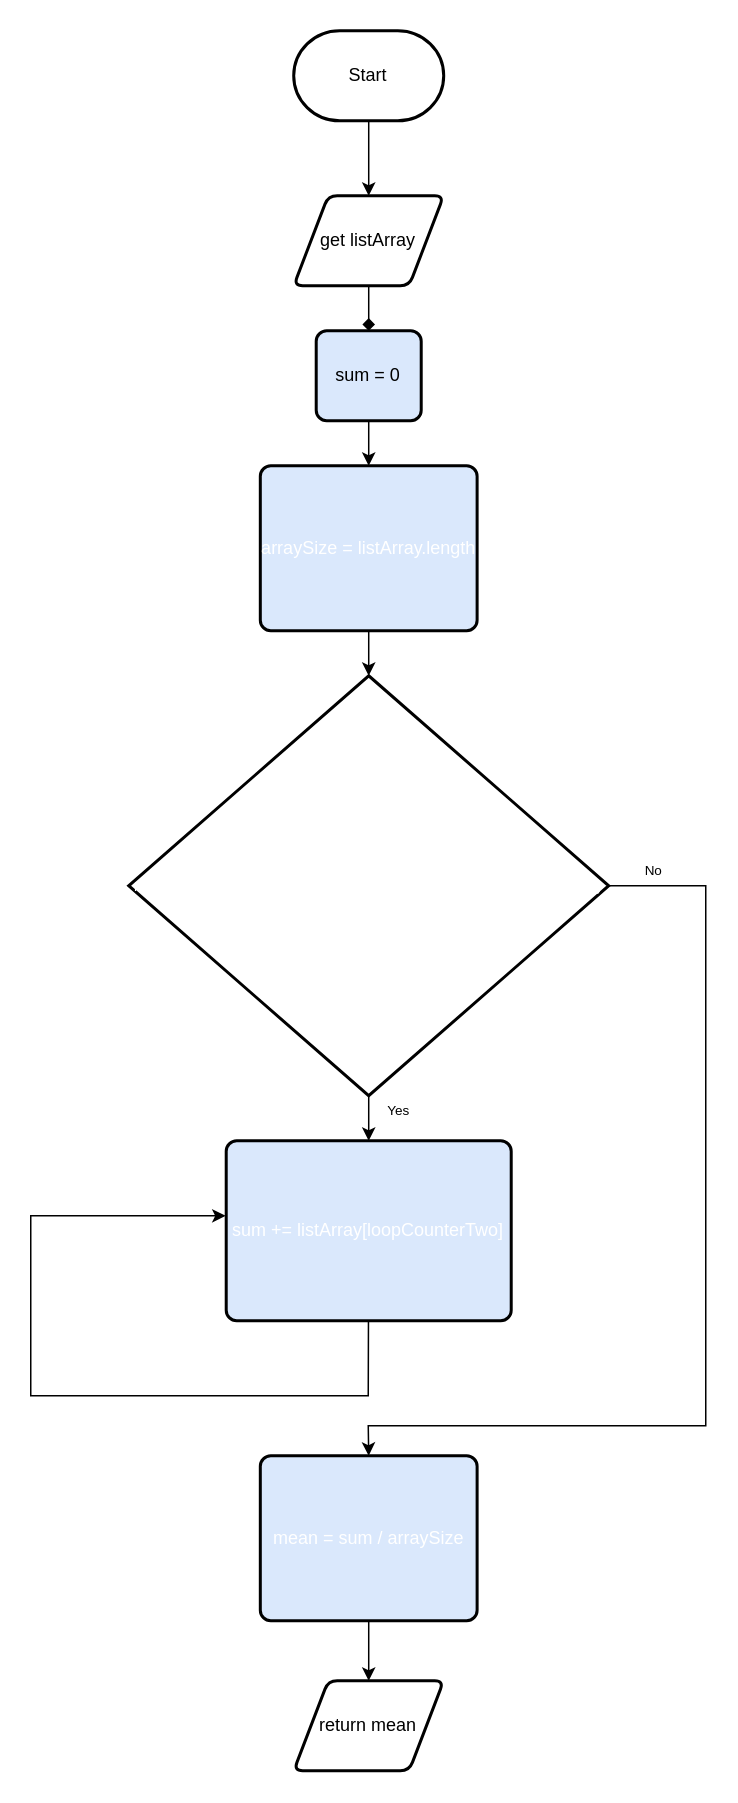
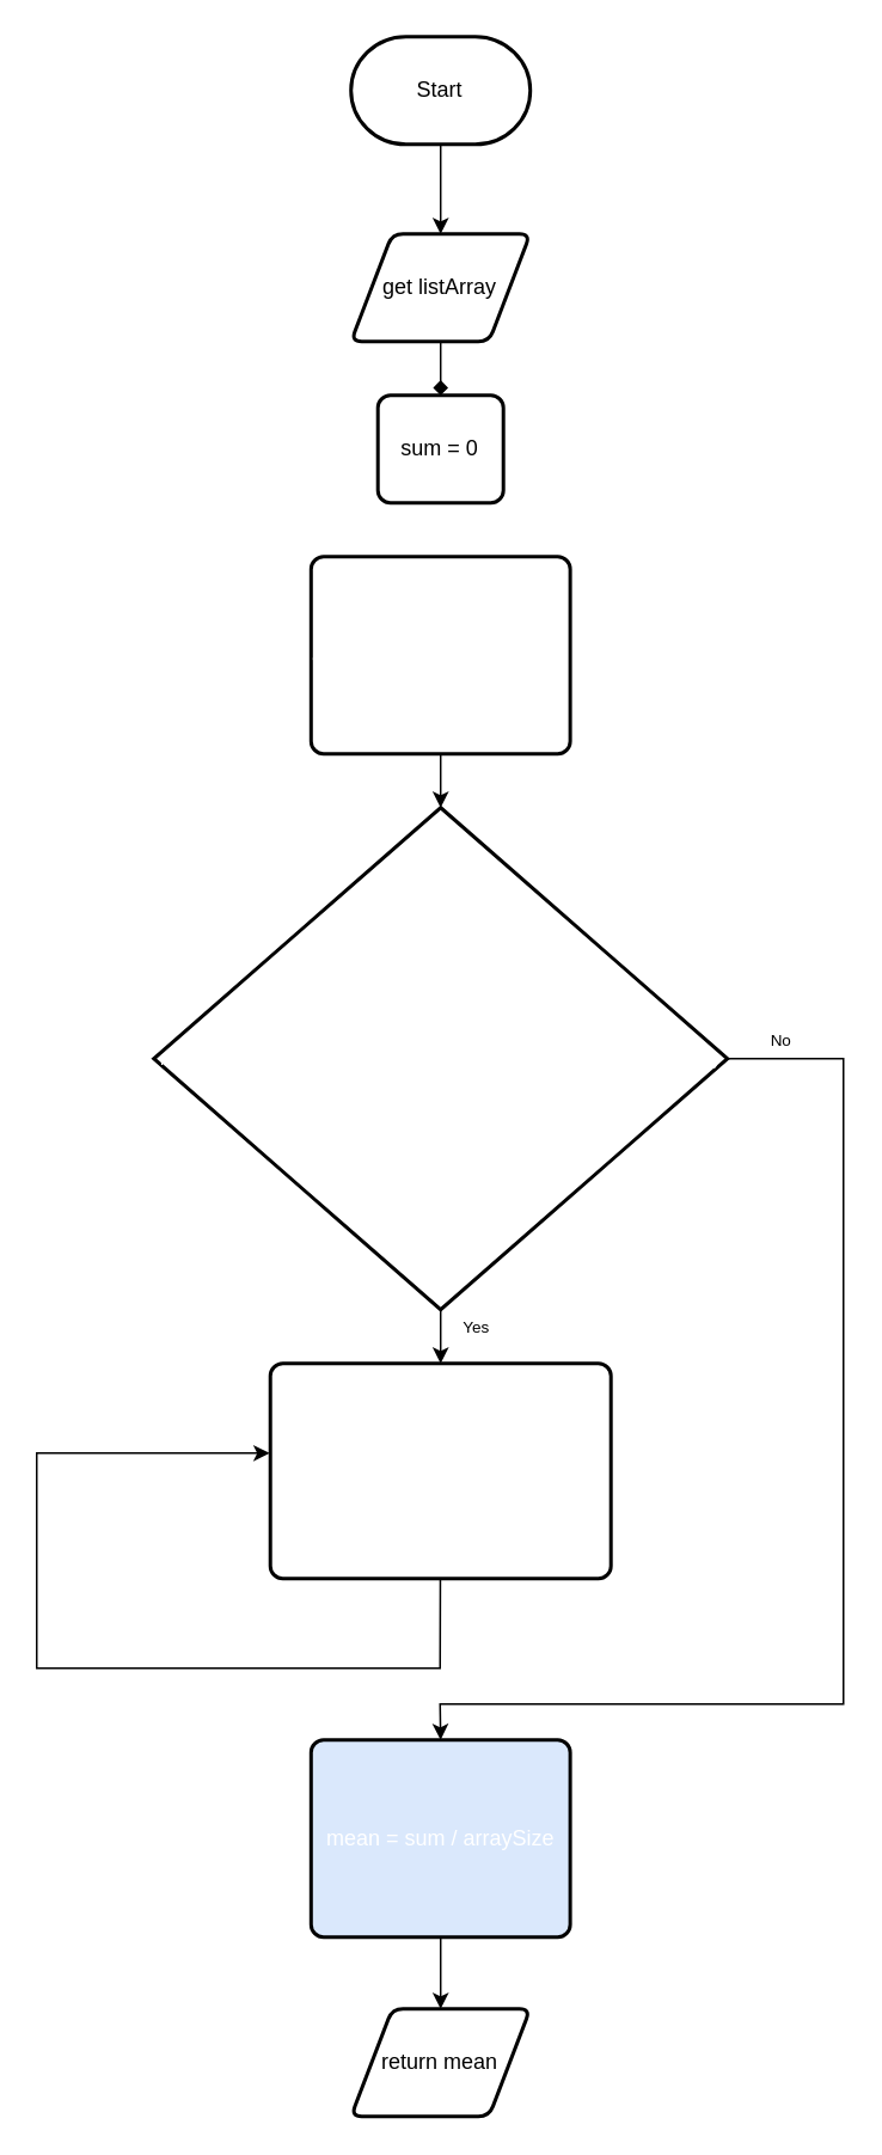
- <mxCell id="7" value="sum = 0" style="rounded=1;whiteSpace=wrap;html=1;absoluteArcSize=1;arcSize=14;strokeWidth=2;fillColor=#dae8fc;" vertex="1" parent="1"><mxGeometry x="210.31" y="220" width="70" height="60" as="geometry" /></mxCell>
+ <mxCell id="7" value="sum = 0" style="rounded=1;whiteSpace=wrap;html=1;absoluteArcSize=1;arcSize=14;strokeWidth=2;" vertex="1" parent="1"><mxGeometry x="210.31" y="220" width="70" height="60" as="geometry" /></mxCell>
- <mxCell id="6" value="" style="edgeStyle=none;html=1;fontFamily=Helvetica;" edge="1" parent="1" source="7" target="9"><mxGeometry relative="1" as="geometry" /></mxCell>
- <mxCell id="9" value="&lt;pre style=&quot;color: rgb(255 , 255 , 255) ; overflow-wrap: break-word&quot;&gt;&lt;font face=&quot;Helvetica&quot;&gt;arraySize = listArray.length&lt;/font&gt;&lt;/pre&gt;" style="rounded=1;whiteSpace=wrap;html=1;absoluteArcSize=1;arcSize=14;strokeWidth=2;fillColor=#dae8fc;" vertex="1" parent="1"><mxGeometry x="173.04" y="310" width="144.54" height="110" as="geometry" /></mxCell>
+ <mxCell id="9" value="&lt;pre style=&quot;color: rgb(255 , 255 , 255) ; overflow-wrap: break-word&quot;&gt;&lt;font face=&quot;Helvetica&quot;&gt;arraySize = listArray.length&lt;/font&gt;&lt;/pre&gt;" style="rounded=1;whiteSpace=wrap;html=1;absoluteArcSize=1;arcSize=14;strokeWidth=2;" vertex="1" parent="1"><mxGeometry x="173.04" y="310" width="144.54" height="110" as="geometry" /></mxCell>
- <mxCell id="11" value="&lt;pre style=&quot;color: rgb(255 , 255 , 255) ; overflow-wrap: break-word&quot;&gt;&lt;pre style=&quot;overflow-wrap: break-word&quot;&gt;&lt;font face=&quot;Helvetica&quot;&gt;sum += listArray[loopCounterTwo]&lt;/font&gt;&lt;/pre&gt;&lt;/pre&gt;" style="rounded=1;whiteSpace=wrap;html=1;absoluteArcSize=1;arcSize=14;strokeWidth=2;fillColor=#dae8fc;" vertex="1" parent="1"><mxGeometry x="150.31" y="760" width="190" height="120" as="geometry" /></mxCell>
+ <mxCell id="11" value="&lt;pre style=&quot;color: rgb(255 , 255 , 255) ; overflow-wrap: break-word&quot;&gt;&lt;pre style=&quot;overflow-wrap: break-word&quot;&gt;&lt;font face=&quot;Helvetica&quot;&gt;sum += listArray[loopCounterTwo]&lt;/font&gt;&lt;/pre&gt;&lt;/pre&gt;" style="rounded=1;whiteSpace=wrap;html=1;absoluteArcSize=1;arcSize=14;strokeWidth=2;" vertex="1" parent="1"><mxGeometry x="150.31" y="760" width="190" height="120" as="geometry" /></mxCell>
